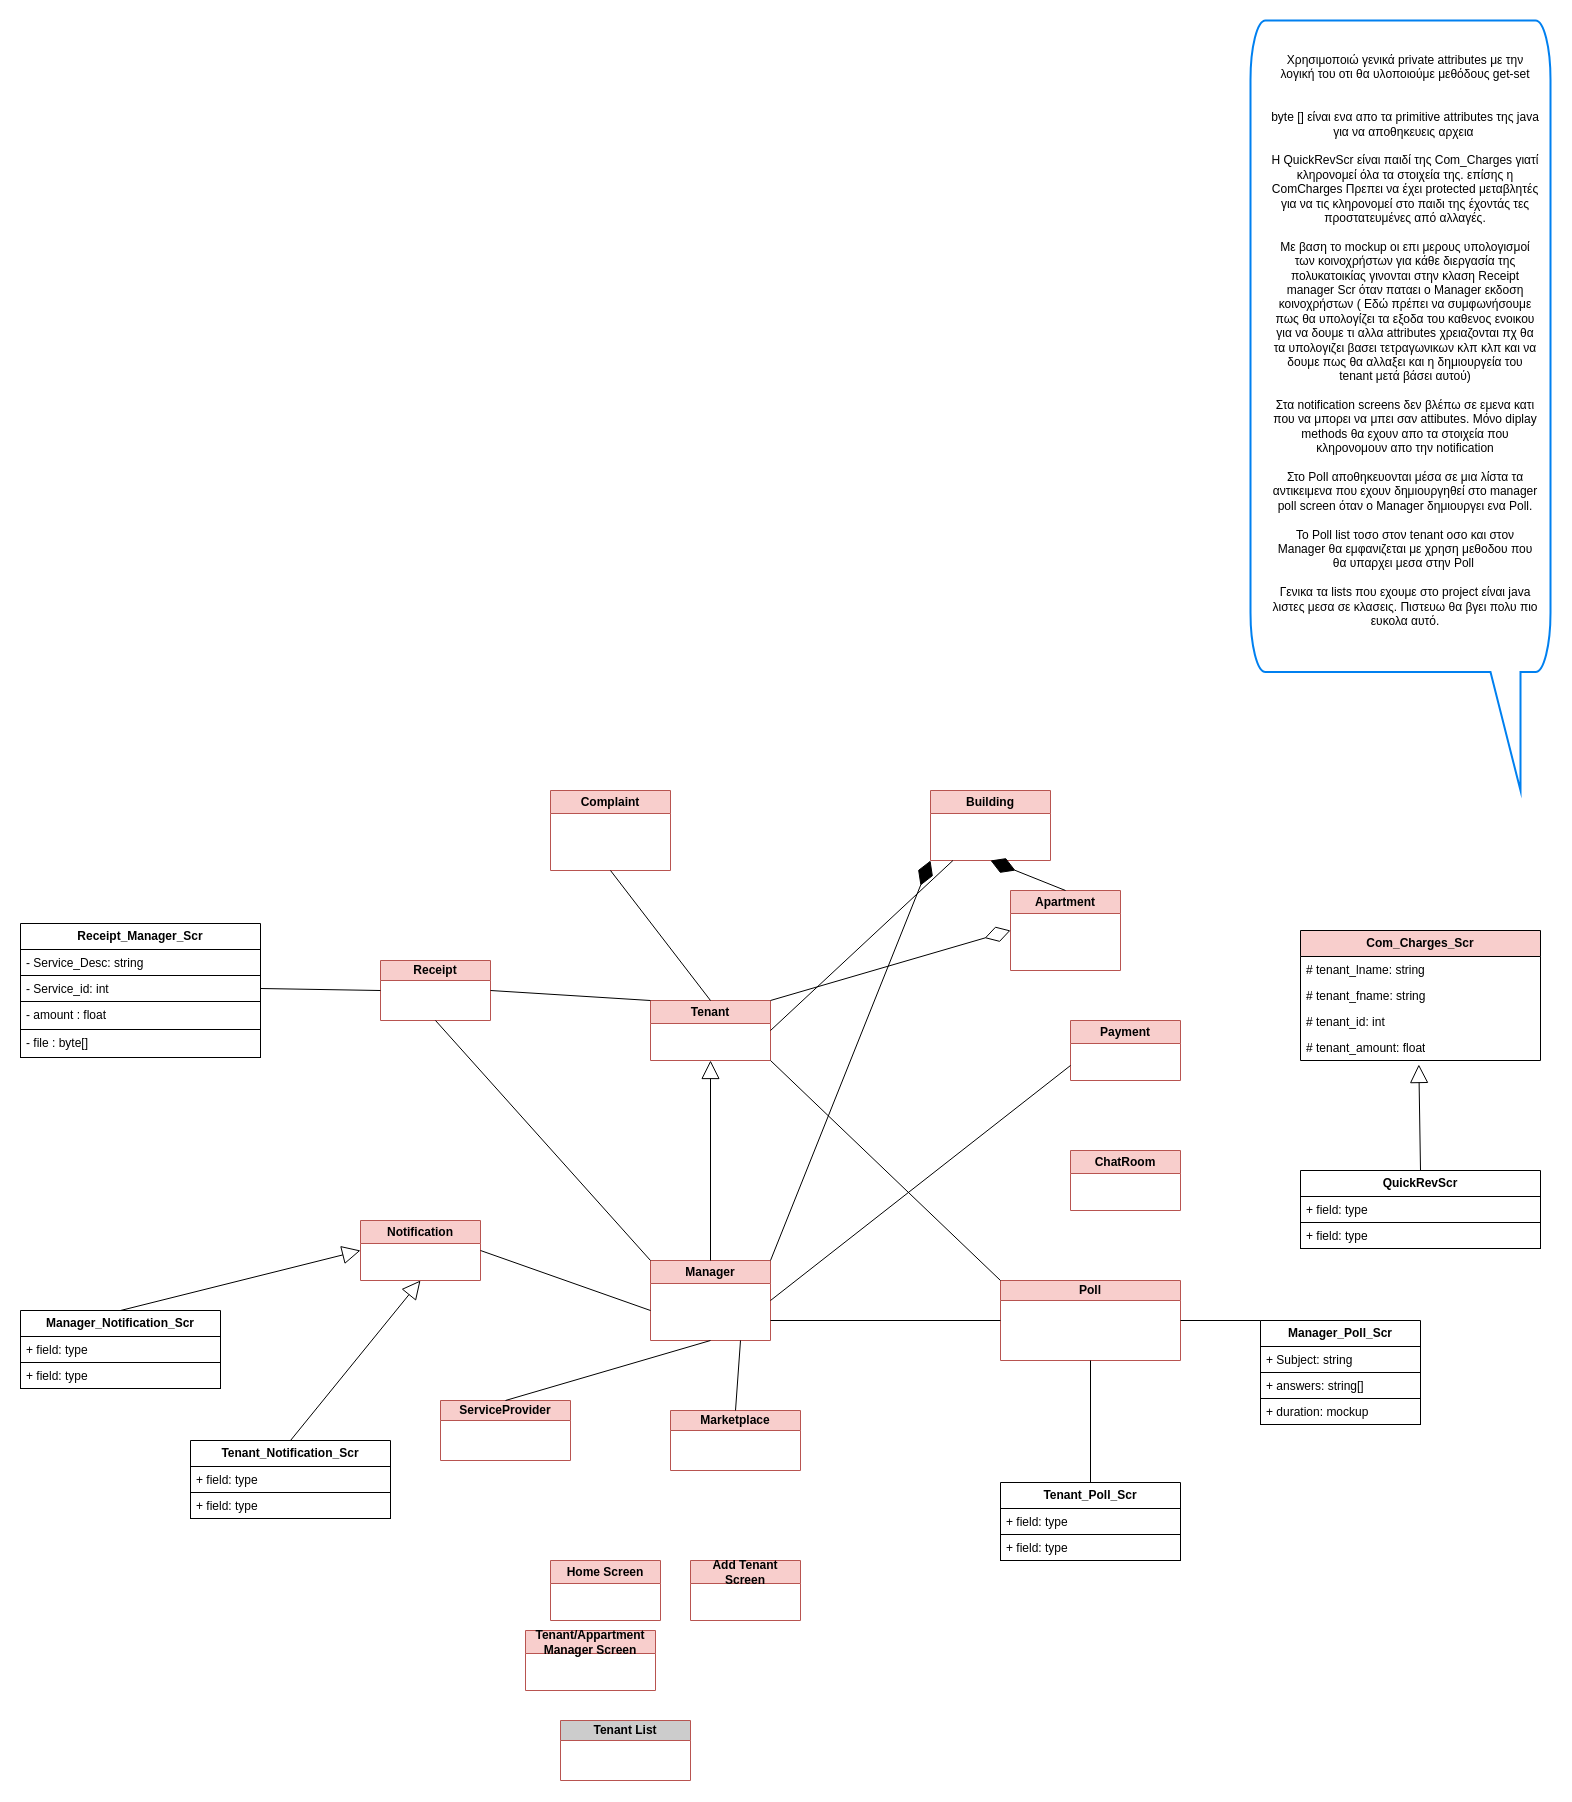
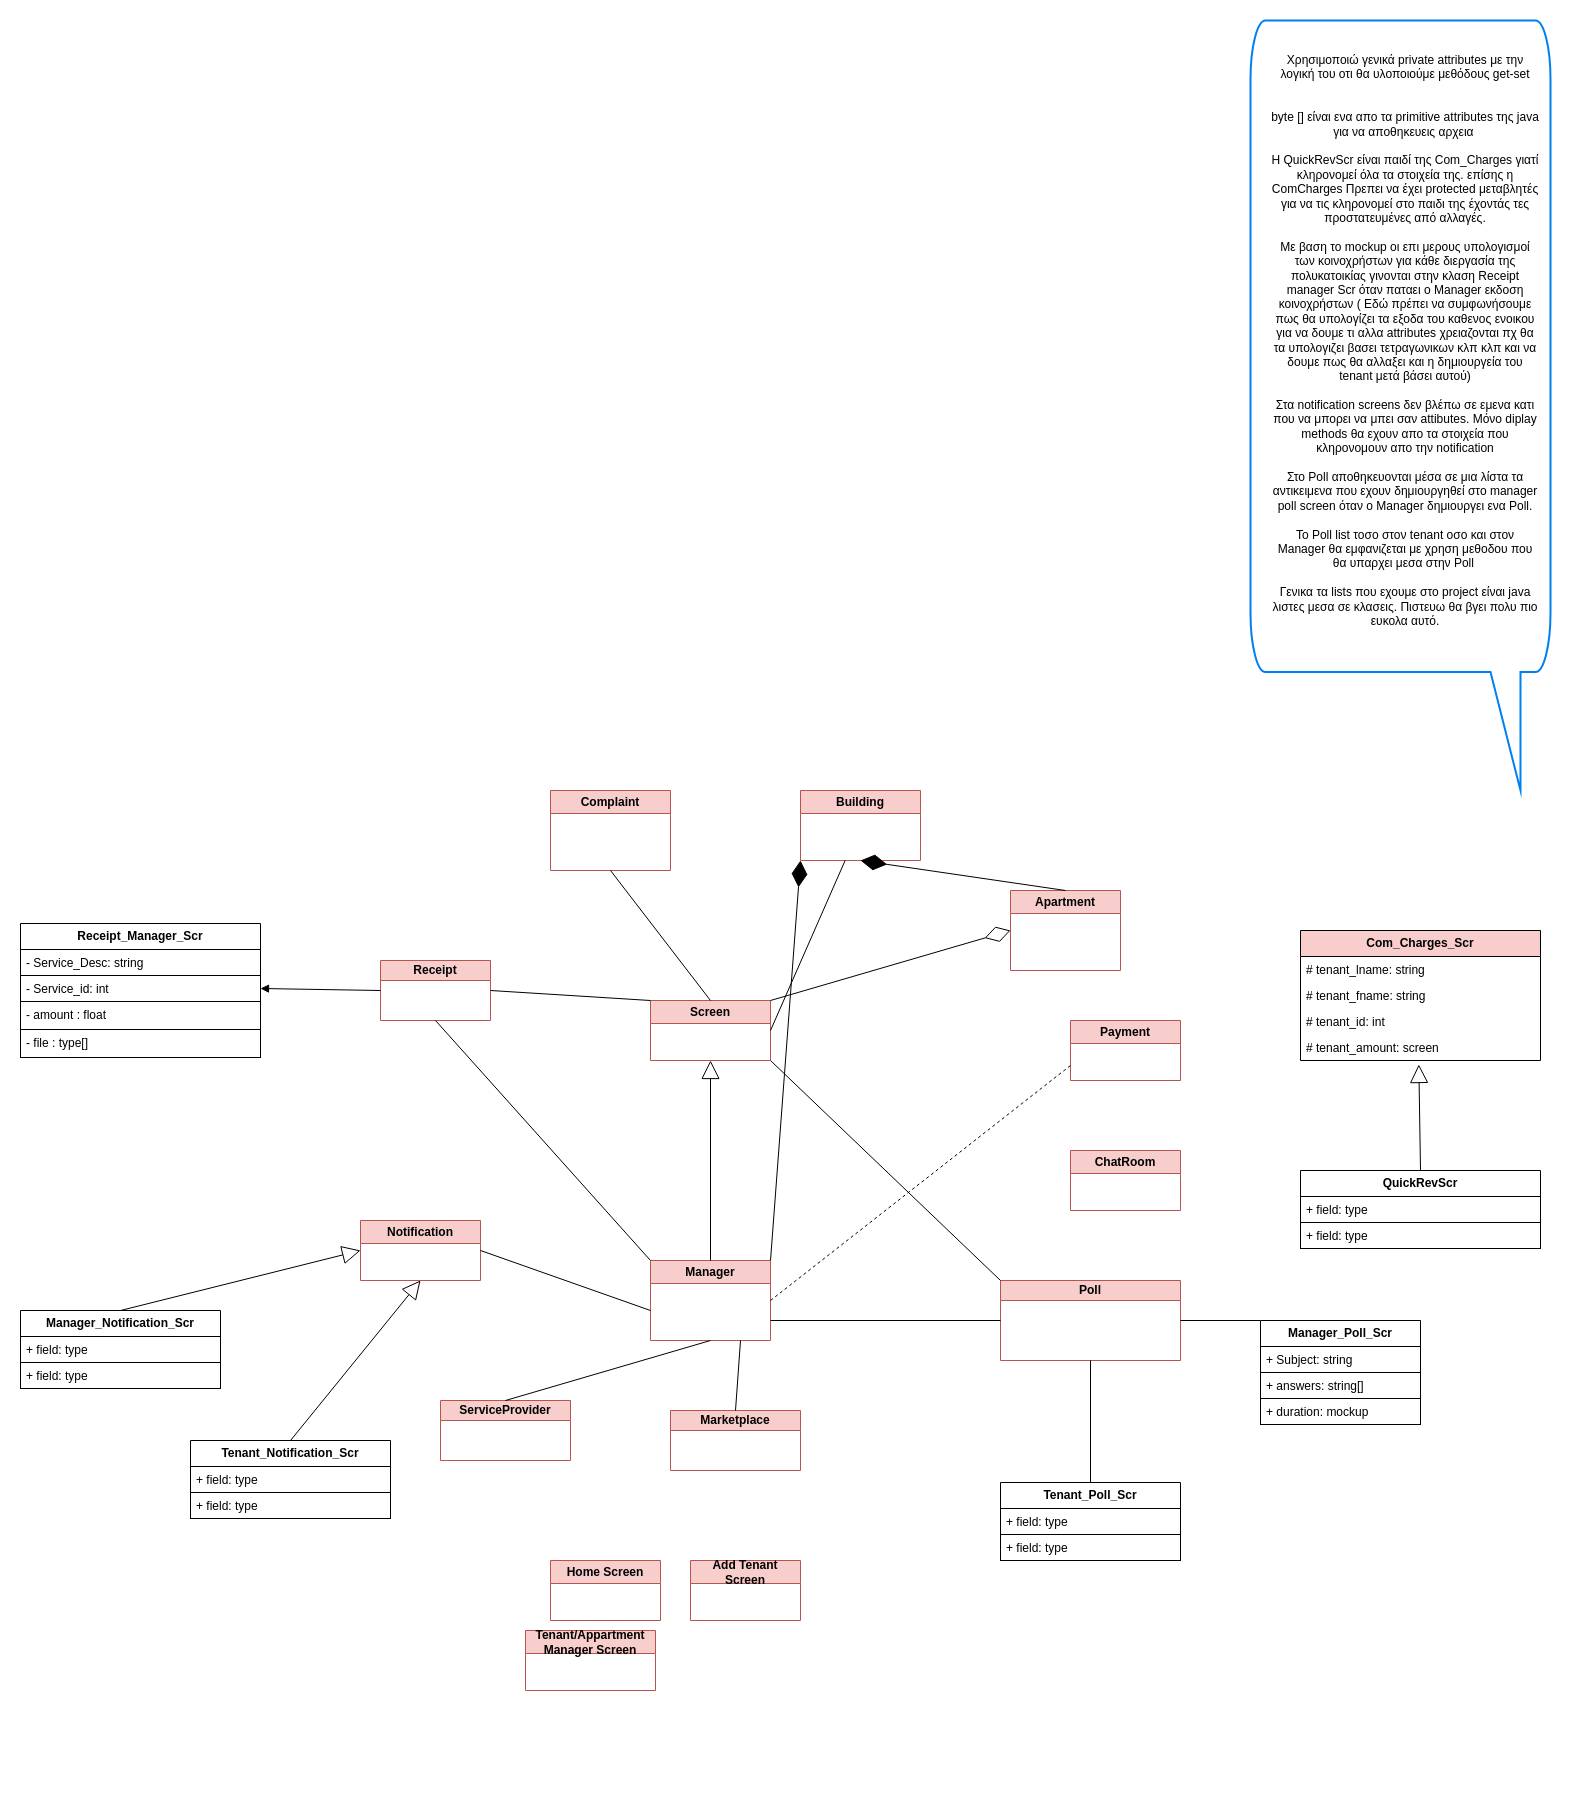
- <mxCell id="2" value="Building" style="swimlane;whiteSpace=wrap;html=1;fillColor=#f8cecc;strokeColor=#b85450;" parent="1" vertex="1"><mxGeometry x="930" y="790" width="120" height="70" as="geometry" /></mxCell>
+ <mxCell id="2" value="Building" style="swimlane;whiteSpace=wrap;html=1;fillColor=#f8cecc;strokeColor=#b85450;" parent="1" vertex="1"><mxGeometry x="800" y="790" width="120" height="70" as="geometry" /></mxCell>
- <mxCell id="62" value="" style="endArrow=none;html=1;rounded=0;entryX=1;entryY=0.5;entryDx=0;entryDy=0;exitX=0;exitY=0.5;exitDx=0;exitDy=0;" parent="1" source="10" target="50" edge="1"><mxGeometry width="50" height="50" relative="1" as="geometry"><mxPoint x="440" y="870" as="sourcePoint" /><mxPoint x="280" y="860" as="targetPoint" /></mxGeometry></mxCell>
+ <mxCell id="62" value="" style="endArrow=block;html=1;rounded=0;entryX=1;entryY=0.5;entryDx=0;entryDy=0;exitX=0;exitY=0.5;exitDx=0;exitDy=0;" parent="1" source="10" target="50" edge="1"><mxGeometry width="50" height="50" relative="1" as="geometry"><mxPoint x="440" y="870" as="sourcePoint" /><mxPoint x="280" y="860" as="targetPoint" /></mxGeometry></mxCell>
- <mxCell id="6" value="Tenant" style="swimlane;whiteSpace=wrap;html=1;startSize=23;fillColor=#f8cecc;strokeColor=#b85450;" parent="1" vertex="1"><mxGeometry x="650" y="1000" width="120" height="60" as="geometry"><mxRectangle x="200" y="320" width="120" height="30" as="alternateBounds" /></mxGeometry></mxCell>
+ <mxCell id="6" value="Screen" style="swimlane;whiteSpace=wrap;html=1;startSize=23;fillColor=#f8cecc;strokeColor=#b85450;" parent="1" vertex="1"><mxGeometry x="650" y="1000" width="120" height="60" as="geometry"><mxRectangle x="200" y="320" width="120" height="30" as="alternateBounds" /></mxGeometry></mxCell>
- <mxCell id="52" value="- file : byte[]" style="text;strokeColor=light-dark(#000000,#512D2B);fillColor=default;align=left;verticalAlign=top;spacingLeft=4;spacingRight=4;overflow=hidden;rotatable=0;points=[[0,0.5],[1,0.5]];portConstraint=eastwest;whiteSpace=wrap;html=1;" parent="48" vertex="1"><mxGeometry y="106" width="240" height="28" as="geometry" /></mxCell>
+ <mxCell id="52" value="- file : type[]" style="text;strokeColor=light-dark(#000000,#512D2B);fillColor=default;align=left;verticalAlign=top;spacingLeft=4;spacingRight=4;overflow=hidden;rotatable=0;points=[[0,0.5],[1,0.5]];portConstraint=eastwest;whiteSpace=wrap;html=1;" parent="48" vertex="1"><mxGeometry y="106" width="240" height="28" as="geometry" /></mxCell>
- <mxCell id="37" value="# tenant_amount: float" style="text;strokeColor=none;fillColor=none;align=left;verticalAlign=top;spacingLeft=4;spacingRight=4;overflow=hidden;rotatable=0;points=[[0,0.5],[1,0.5]];portConstraint=eastwest;whiteSpace=wrap;html=1;" parent="33" vertex="1"><mxGeometry y="104" width="240" height="26" as="geometry" /></mxCell>
+ <mxCell id="37" value="# tenant_amount: screen" style="text;strokeColor=none;fillColor=none;align=left;verticalAlign=top;spacingLeft=4;spacingRight=4;overflow=hidden;rotatable=0;points=[[0,0.5],[1,0.5]];portConstraint=eastwest;whiteSpace=wrap;html=1;" parent="33" vertex="1"><mxGeometry y="104" width="240" height="26" as="geometry" /></mxCell>
- <mxCell id="25" value="" style="endArrow=none;html=1;rounded=0;entryX=0;entryY=0.75;entryDx=0;entryDy=0;exitX=1;exitY=0.5;exitDx=0;exitDy=0;" parent="1" source="7" target="8" edge="1"><mxGeometry width="50" height="50" relative="1" as="geometry"><mxPoint x="1020" y="1210" as="sourcePoint" /><mxPoint x="1070" y="1160" as="targetPoint" /></mxGeometry></mxCell>
+ <mxCell id="25" value="" style="endArrow=none;html=1;rounded=0;entryX=0;entryY=0.75;entryDx=0;entryDy=0;exitX=1;exitY=0.5;exitDx=0;exitDy=0;dashed=1;" parent="1" source="7" target="8" edge="1"><mxGeometry width="50" height="50" relative="1" as="geometry"><mxPoint x="1020" y="1210" as="sourcePoint" /><mxPoint x="1070" y="1160" as="targetPoint" /></mxGeometry></mxCell>
- <mxCell id="32" value="Tenant List" style="swimlane;whiteSpace=wrap;html=1;startSize=20;fillColor=#CCCCCC;strokeColor=#b85450;" parent="1" vertex="1"><mxGeometry x="560" y="1720" width="130" height="60" as="geometry"><mxRectangle x="130" y="770" width="100" height="30" as="alternateBounds" /></mxGeometry></mxCell>
